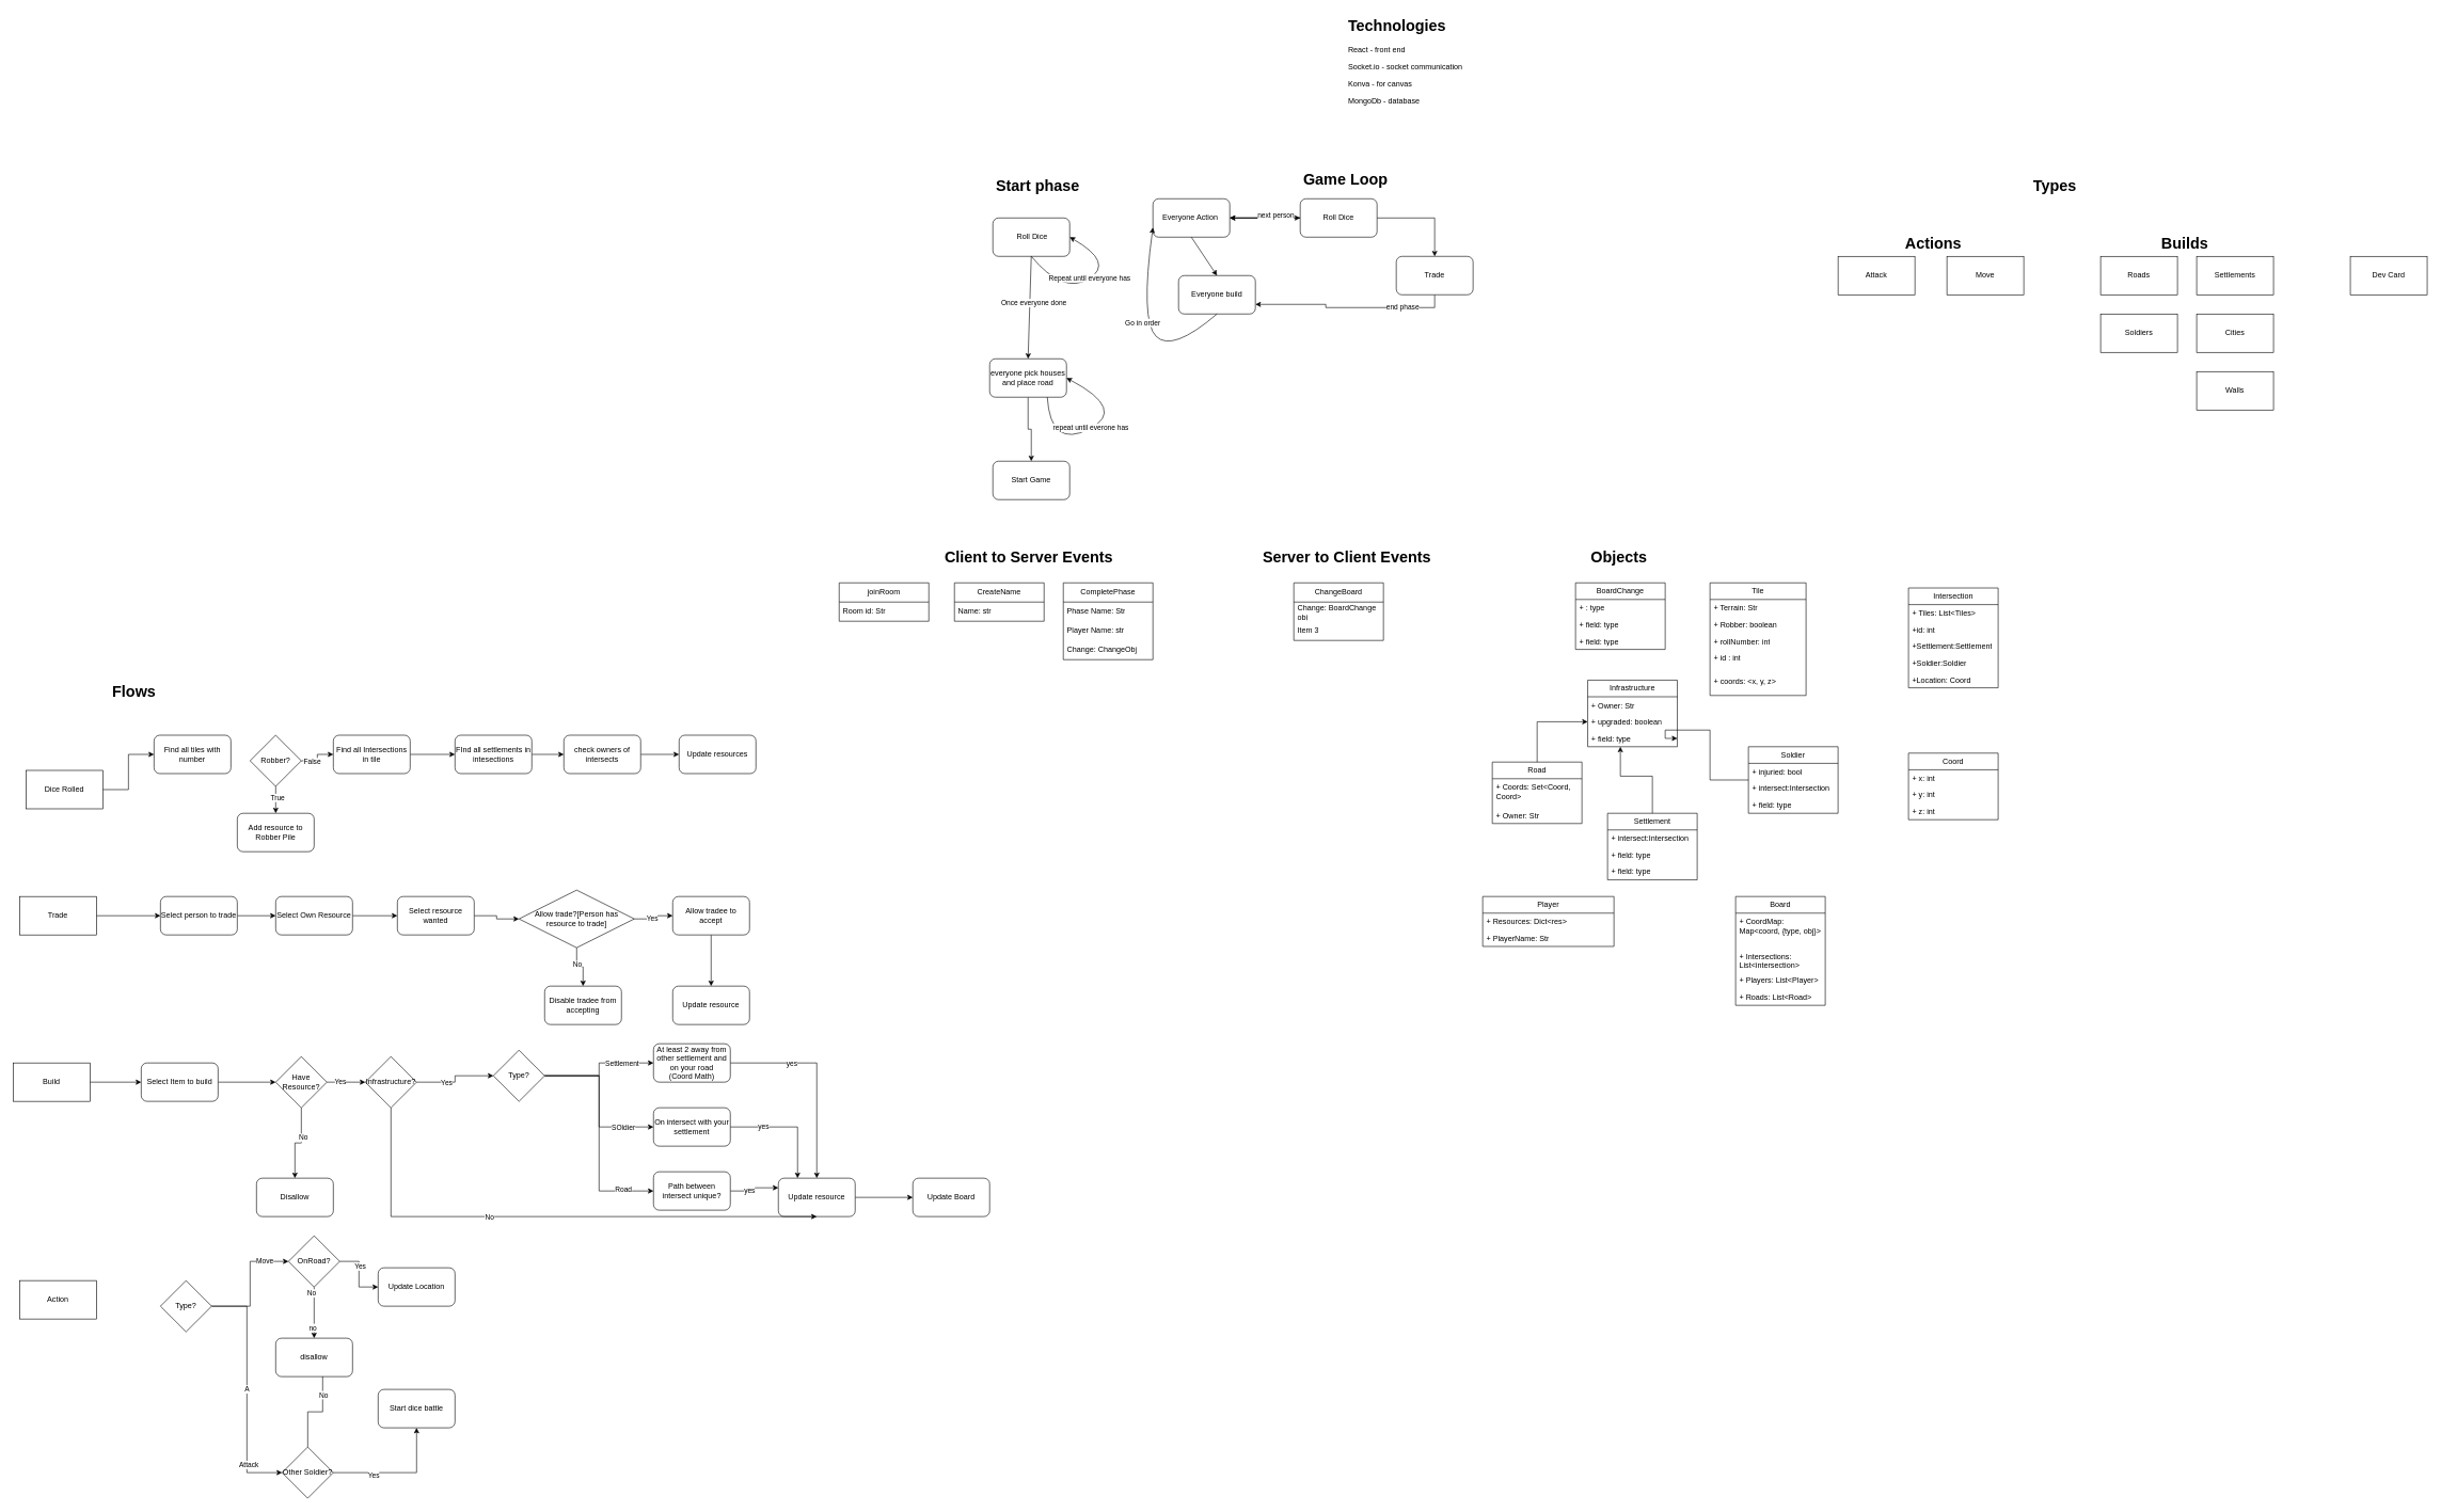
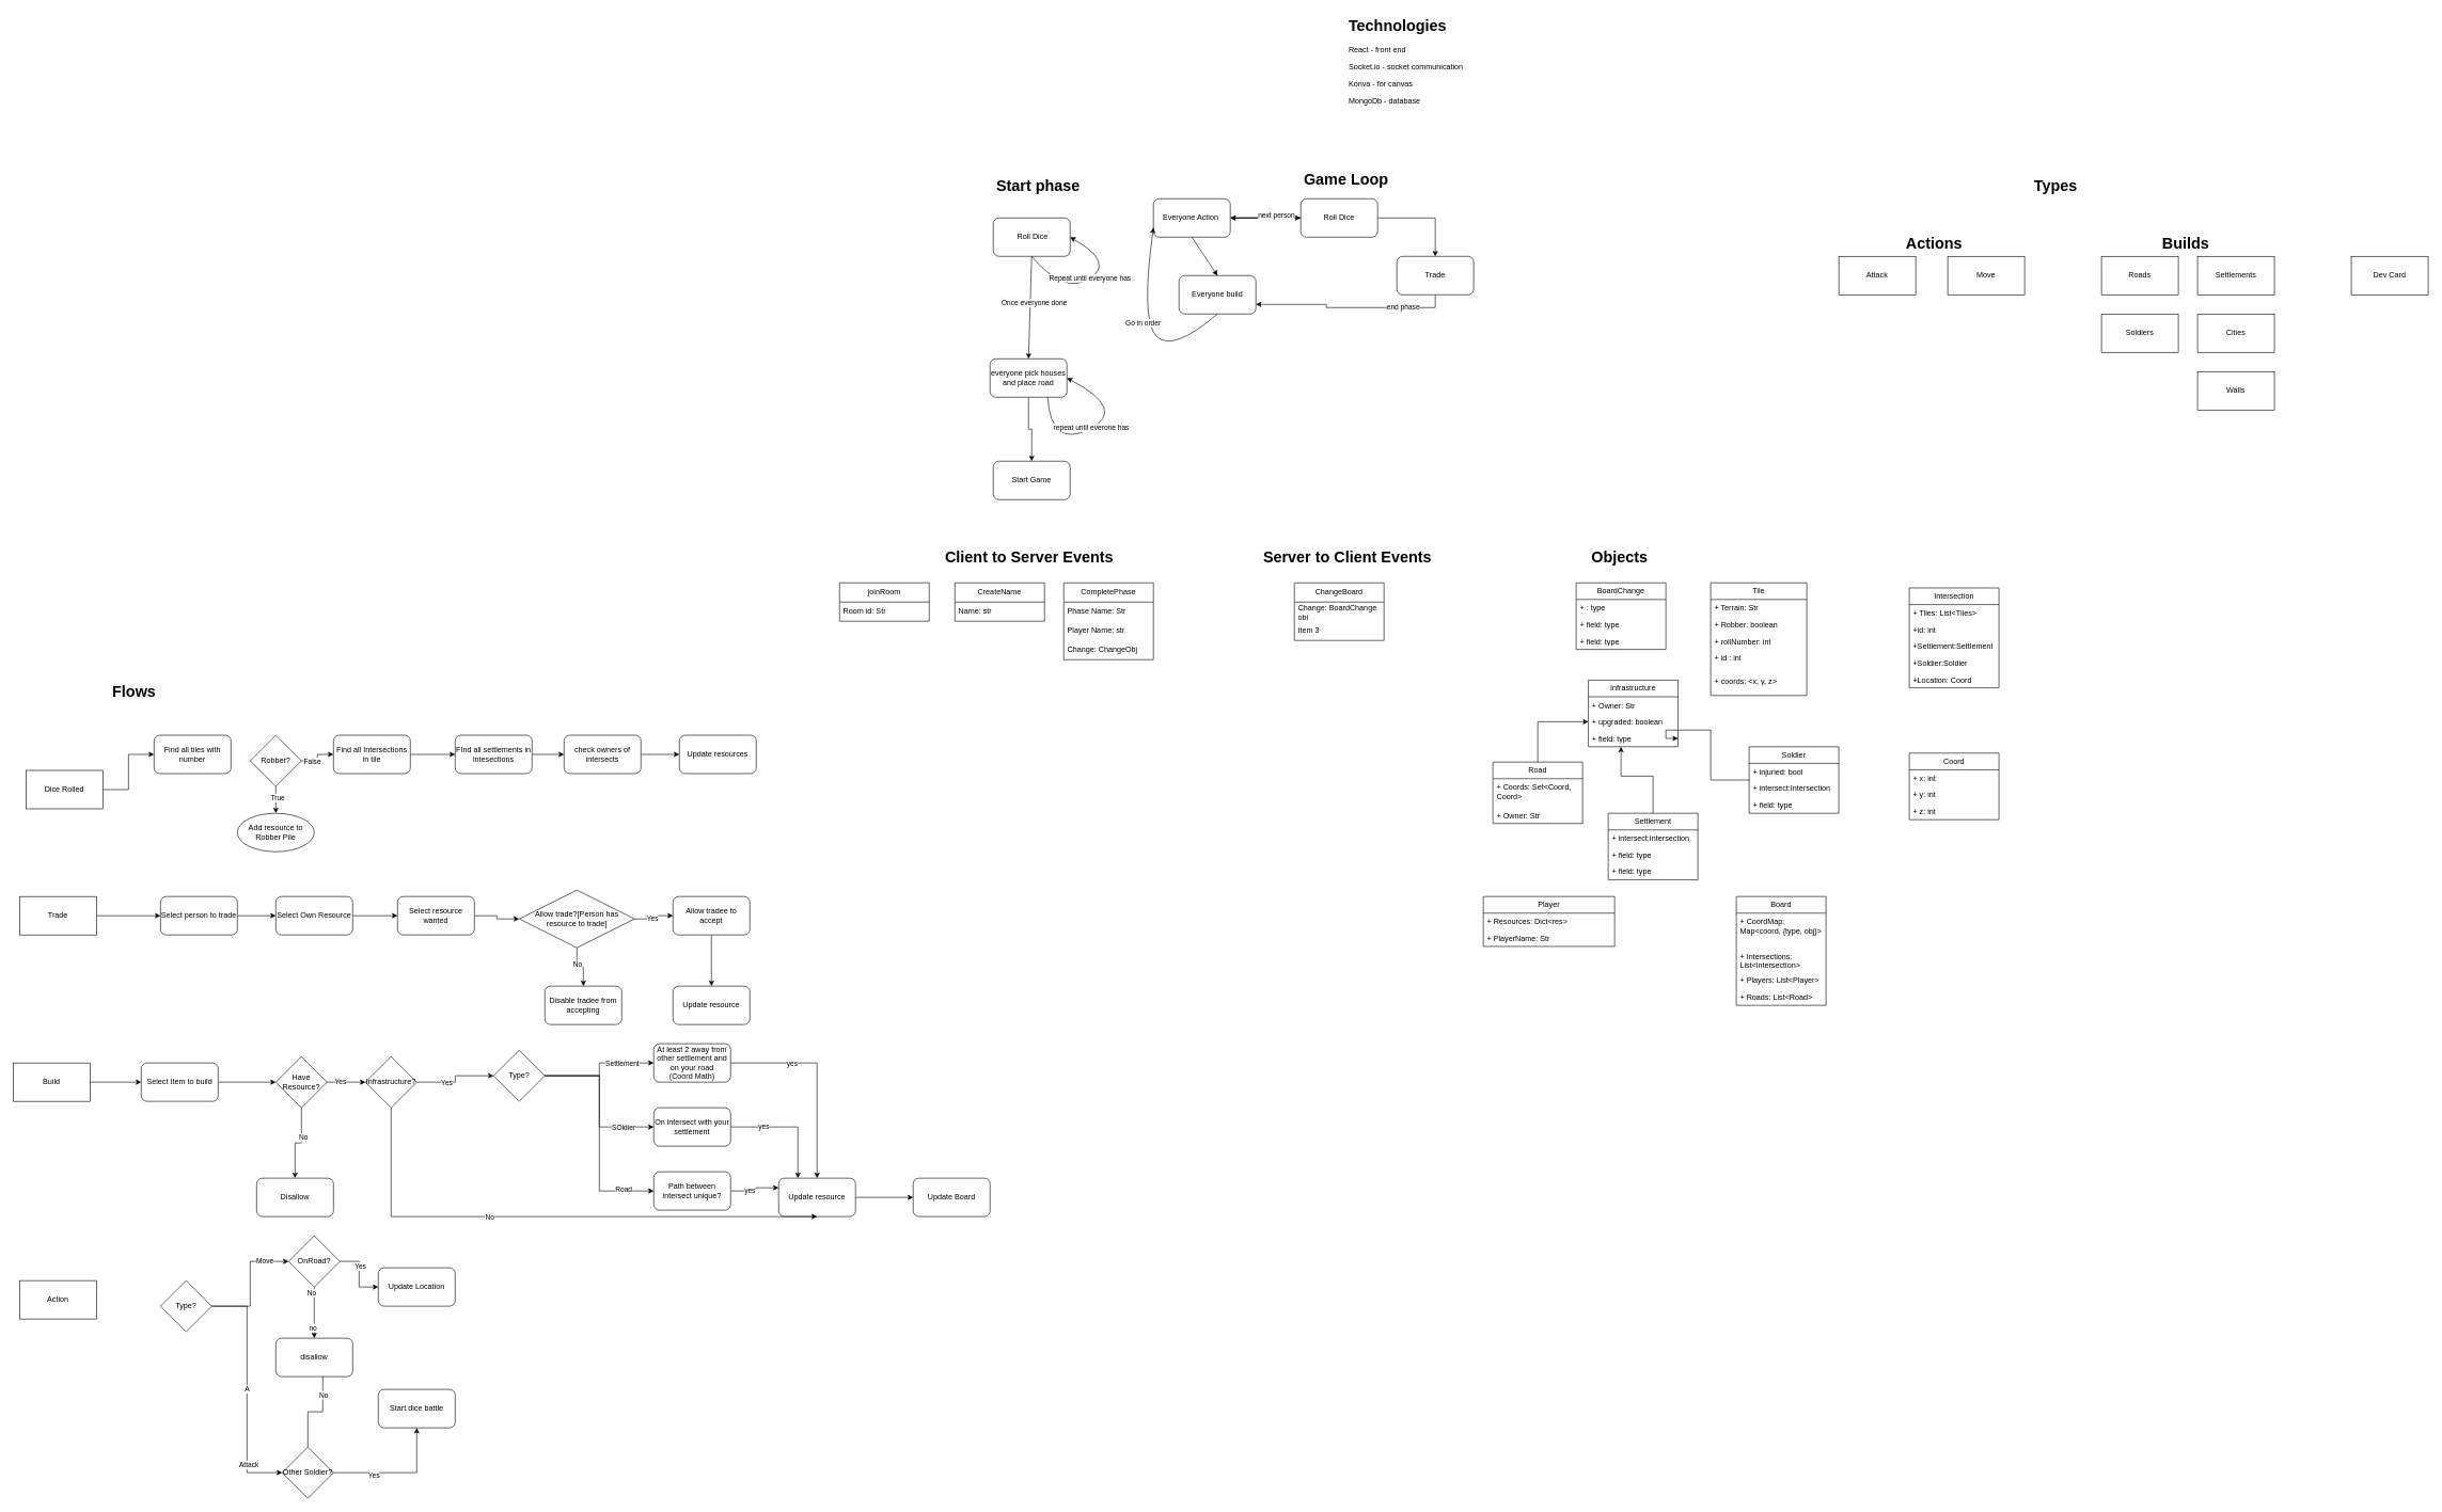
- <mxCell id="112" value="Add resource to Robber Pile" style="rounded=1;whiteSpace=wrap;html=1;" vertex="1" parent="1"><mxGeometry x="370" y="1270" width="120" height="60" as="geometry" /></mxCell>
+ <mxCell id="112" value="Add resource to Robber Pile" style="ellipse;whiteSpace=wrap;html=1;" vertex="1" parent="1"><mxGeometry x="370" y="1270" width="120" height="60" as="geometry" /></mxCell>
